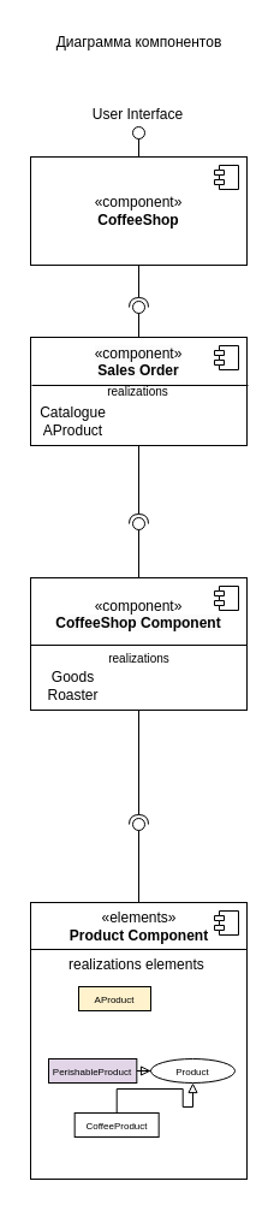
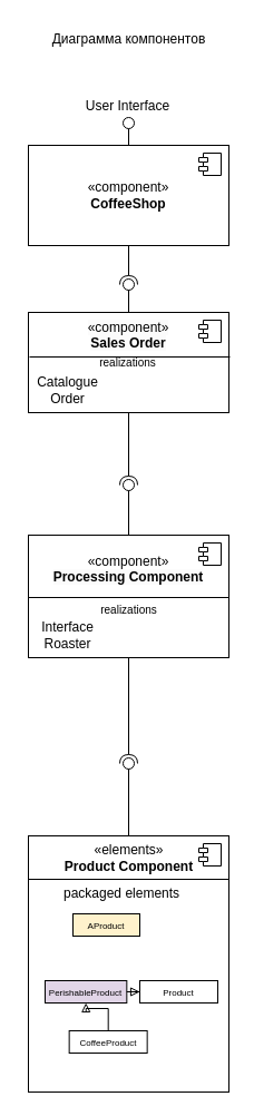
- <mxCell id="35" value="Catalogue&lt;br&gt;AProduct" style="text;html=1;align=center;verticalAlign=middle;resizable=0;points=[];autosize=1;strokeColor=none;fillColor=none;" vertex="1" parent="1"><mxGeometry x="20" y="330" width="80" height="40" as="geometry" /></mxCell>
+ <mxCell id="35" value="Catalogue&lt;br&gt;Order" style="text;html=1;align=center;verticalAlign=middle;resizable=0;points=[];autosize=1;strokeColor=none;fillColor=none;" vertex="1" parent="1"><mxGeometry x="20" y="330" width="80" height="40" as="geometry" /></mxCell>
- <mxCell id="32" value="&lt;div style=&quot;&quot;&gt;«component»&lt;/div&gt;&lt;b style=&quot;border-color: var(--border-color); color: rgb(0, 0, 0); font-family: Helvetica; font-size: 12px; font-style: normal; font-variant-ligatures: normal; font-variant-caps: normal; letter-spacing: normal; orphans: 2; text-indent: 0px; text-transform: none; widows: 2; word-spacing: 0px; -webkit-text-stroke-width: 0px; background-color: rgb(251, 251, 251); text-decoration-thickness: initial; text-decoration-style: initial; text-decoration-color: initial;&quot;&gt;CoffeeShop Component&lt;/b&gt;" style="text;whiteSpace=wrap;html=1;align=center;" vertex="1" parent="1"><mxGeometry x="30" y="490" width="170" height="50" as="geometry" /></mxCell>
+ <mxCell id="32" value="&lt;div style=&quot;&quot;&gt;«component»&lt;/div&gt;&lt;b style=&quot;border-color: var(--border-color); color: rgb(0, 0, 0); font-family: Helvetica; font-size: 12px; font-style: normal; font-variant-ligatures: normal; font-variant-caps: normal; letter-spacing: normal; orphans: 2; text-indent: 0px; text-transform: none; widows: 2; word-spacing: 0px; -webkit-text-stroke-width: 0px; background-color: rgb(251, 251, 251); text-decoration-thickness: initial; text-decoration-style: initial; text-decoration-color: initial;&quot;&gt;Processing Component&lt;/b&gt;" style="text;whiteSpace=wrap;html=1;align=center;" vertex="1" parent="1"><mxGeometry x="30" y="490" width="170" height="50" as="geometry" /></mxCell>
- <mxCell id="30" value="Goods&lt;br&gt;Roaster" style="text;html=1;align=center;verticalAlign=middle;resizable=0;points=[];autosize=1;strokeColor=none;fillColor=none;" vertex="1" parent="1"><mxGeometry x="25" y="550" width="70" height="40" as="geometry" /></mxCell>
+ <mxCell id="30" value="Interface&lt;br&gt;Roaster" style="text;html=1;align=center;verticalAlign=middle;resizable=0;points=[];autosize=1;strokeColor=none;fillColor=none;" vertex="1" parent="1"><mxGeometry x="25" y="550" width="70" height="40" as="geometry" /></mxCell>
- <mxCell id="28" value="realizations elements" style="text;whiteSpace=wrap;" vertex="1" parent="1"><mxGeometry x="55" y="788" width="140" height="40" as="geometry" /></mxCell>
+ <mxCell id="28" value="packaged elements" style="text;whiteSpace=wrap;" vertex="1" parent="1"><mxGeometry x="55" y="788" width="140" height="40" as="geometry" /></mxCell>
- <mxCell id="25" value="&lt;font style=&quot;font-size: 8px;&quot;&gt;Product&lt;/font&gt;" style="ellipse;html=1;whiteSpace=wrap;" vertex="1" parent="1"><mxGeometry x="125" y="880" width="70" height="20" as="geometry" /></mxCell>
+ <mxCell id="25" value="&lt;font style=&quot;font-size: 8px;&quot;&gt;Product&lt;/font&gt;" style="html=1;whiteSpace=wrap;" vertex="1" parent="1"><mxGeometry x="125" y="880" width="70" height="20" as="geometry" /></mxCell>
- <mxCell id="23" style="edgeStyle=orthogonalEdgeStyle;rounded=0;orthogonalLoop=1;jettySize=auto;html=1;endArrow=block;endFill=0;" edge="1" parent="1" source="24" target="25"><mxGeometry relative="1" as="geometry" /></mxCell>
+ <mxCell id="23" style="edgeStyle=orthogonalEdgeStyle;rounded=0;orthogonalLoop=1;jettySize=auto;html=1;entryX=0.5;entryY=1;entryDx=0;entryDy=0;endArrow=block;endFill=0;" edge="1" parent="1" source="24" target="22"><mxGeometry relative="1" as="geometry" /></mxCell>
